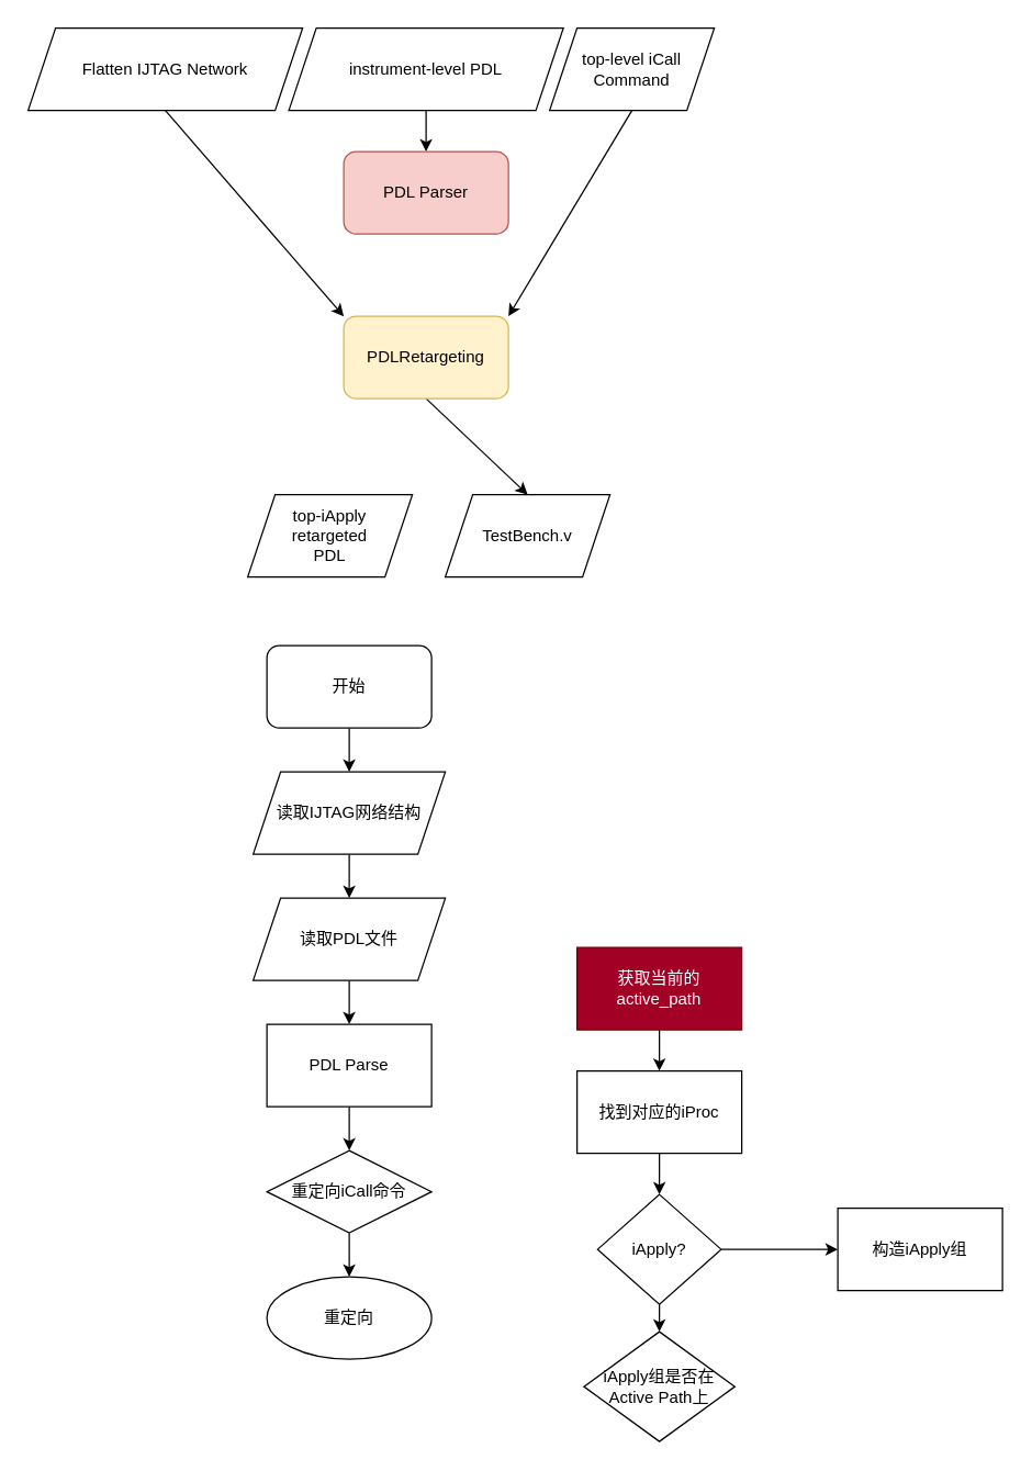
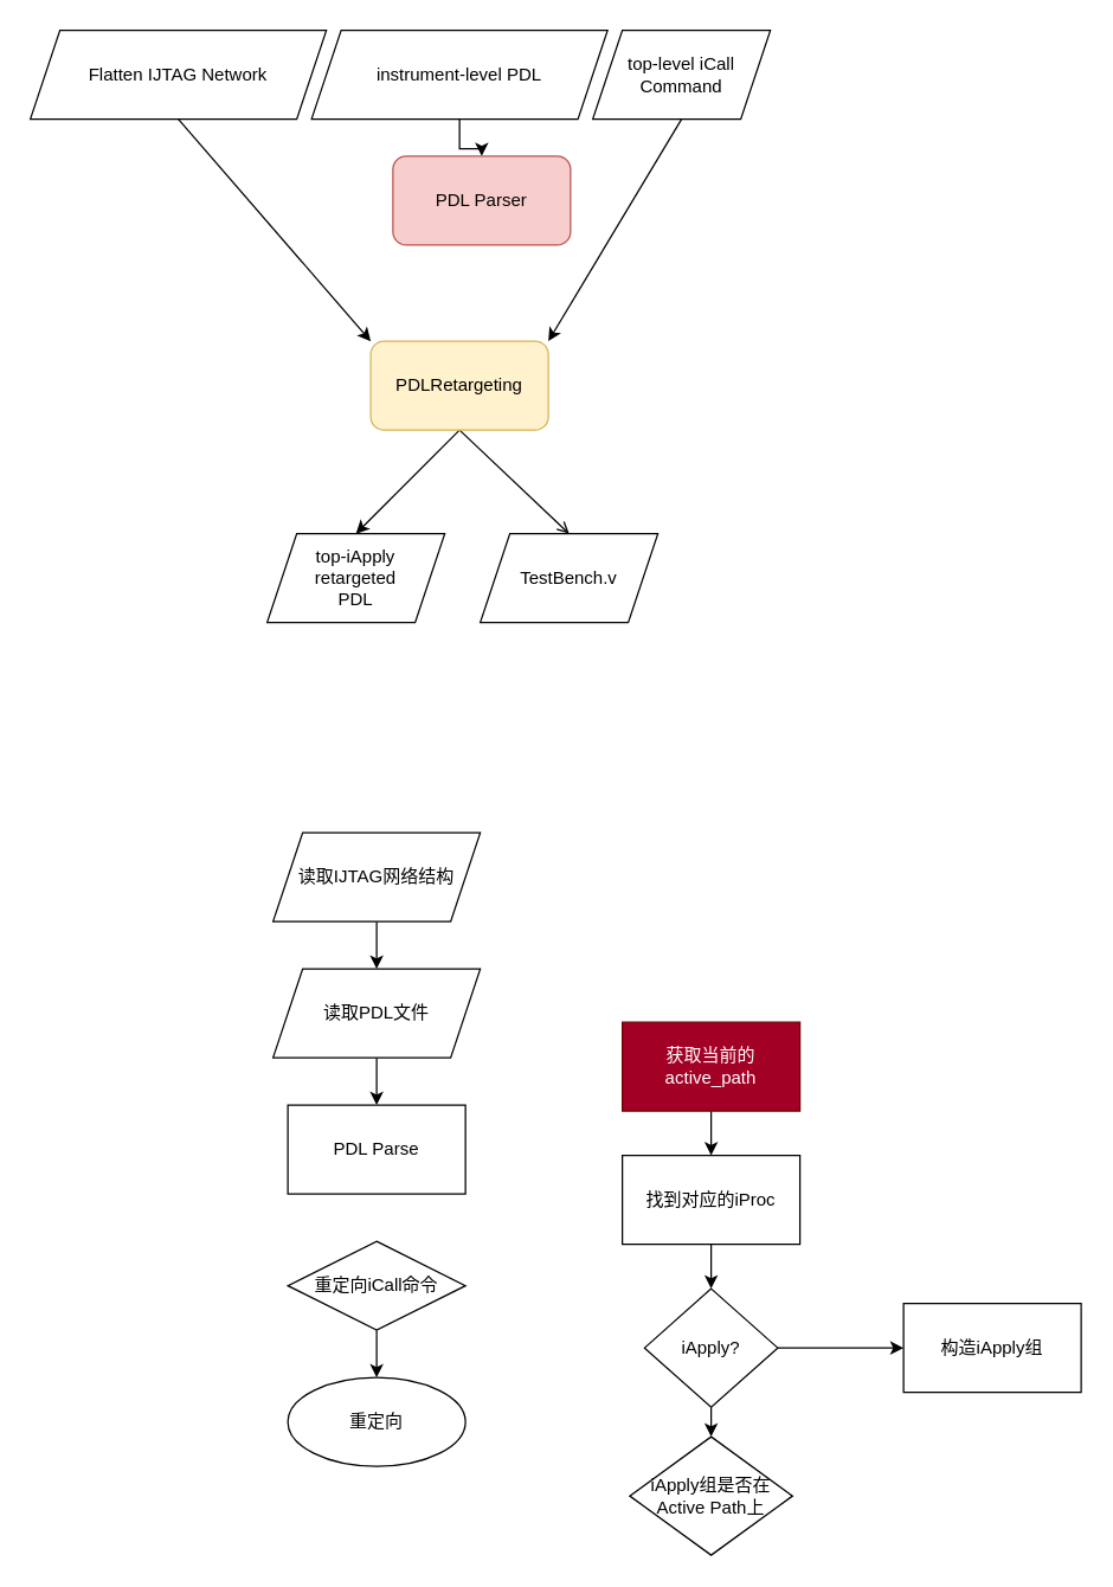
- <mxCell id="6" value="PDL Parser" style="rounded=1;whiteSpace=wrap;html=1;fillColor=#f8cecc;strokeColor=#b85450;" vertex="1" parent="1"><mxGeometry x="250" y="110" width="120" height="60" as="geometry" /></mxCell>
+ <mxCell id="6" value="PDL Parser" style="rounded=1;whiteSpace=wrap;html=1;fillColor=#f8cecc;strokeColor=#b85450;" vertex="1" parent="1"><mxGeometry x="265" y="105" width="120" height="60" as="geometry" /></mxCell>
+ <mxCell id="7" style="edgeStyle=none;rounded=0;orthogonalLoop=1;jettySize=auto;html=1;exitX=0.5;exitY=1;exitDx=0;exitDy=0;entryX=0.5;entryY=0;entryDx=0;entryDy=0;" edge="1" parent="1" source="9" target="12"><mxGeometry relative="1" as="geometry"><mxPoint x="230" y="340" as="targetPoint" /></mxGeometry></mxCell>
- <mxCell id="8" style="edgeStyle=none;rounded=0;orthogonalLoop=1;jettySize=auto;html=1;exitX=0.5;exitY=1;exitDx=0;exitDy=0;entryX=0.5;entryY=0;entryDx=0;entryDy=0;" edge="1" parent="1" source="9" target="13"><mxGeometry relative="1" as="geometry" /></mxCell>
+ <mxCell id="8" style="edgeStyle=none;rounded=0;orthogonalLoop=1;jettySize=auto;html=1;exitX=0.5;exitY=1;exitDx=0;exitDy=0;entryX=0.5;entryY=0;entryDx=0;entryDy=0;endArrow=open;" edge="1" parent="1" source="9" target="13"><mxGeometry relative="1" as="geometry" /></mxCell>
- <mxCell id="15" value="开始" style="rounded=1;whiteSpace=wrap;html=1;" vertex="1" parent="1"><mxGeometry x="194" y="470" width="120" height="60" as="geometry" /></mxCell>
- <mxCell id="14" style="edgeStyle=none;rounded=0;orthogonalLoop=1;jettySize=auto;html=1;exitX=0.5;exitY=1;exitDx=0;exitDy=0;" edge="1" parent="1" source="15" target="17"><mxGeometry relative="1" as="geometry" /></mxCell>
- <mxCell id="20" style="edgeStyle=none;rounded=0;orthogonalLoop=1;jettySize=auto;html=1;exitX=0.5;exitY=1;exitDx=0;exitDy=0;" edge="1" parent="1" source="21" target="23"><mxGeometry relative="1" as="geometry" /></mxCell>
